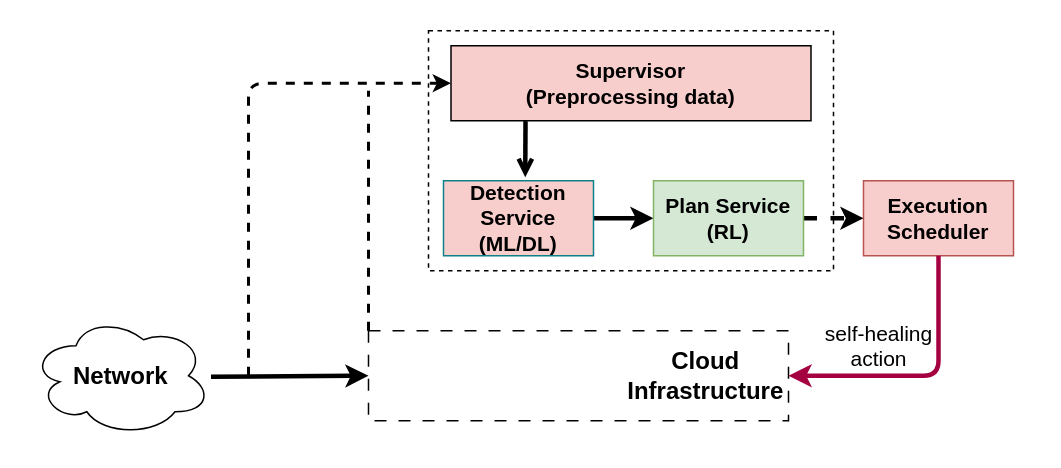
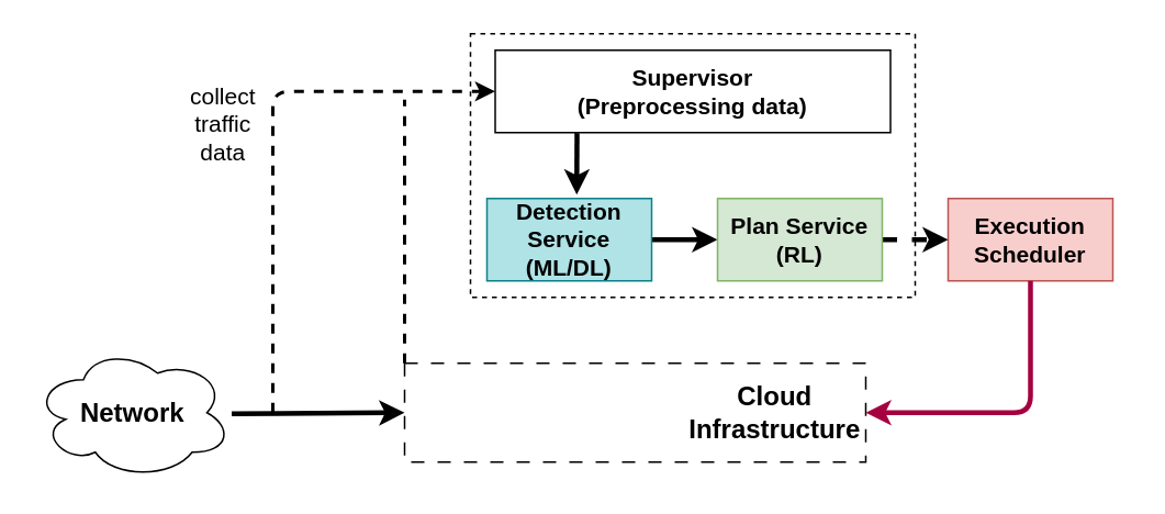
- <mxCell id="8" value="Supervisor&lt;br&gt;(Preprocessing data)" style="rounded=0;whiteSpace=wrap;html=1;fontStyle=1;rotation=0;fontSize=14;fillColor=#f8cecc;" parent="6" vertex="1"><mxGeometry x="15" y="10" width="240" height="50" as="geometry" /></mxCell>
+ <mxCell id="8" value="Supervisor&lt;br&gt;(Preprocessing data)" style="rounded=0;whiteSpace=wrap;html=1;fontStyle=1;rotation=0;fontSize=14;" parent="6" vertex="1"><mxGeometry x="15" y="10" width="240" height="50" as="geometry" /></mxCell>
+ <mxCell id="16" value="collect&lt;div&gt;traffic&lt;/div&gt;&lt;div&gt;data&lt;/div&gt;" style="text;html=1;align=center;verticalAlign=middle;whiteSpace=wrap;rounded=0;fontSize=14;" vertex="1" parent="1"><mxGeometry x="105" y="60" width="60" height="30" as="geometry" /></mxCell>
- <mxCell id="11" value="" style="endArrow=open;html=1;entryX=0.545;entryY=-0.046;entryDx=0;entryDy=0;exitX=0.207;exitY=1.005;exitDx=0;exitDy=0;exitPerimeter=0;strokeWidth=3;entryPerimeter=0;" parent="6" source="8" target="10" edge="1"><mxGeometry width="50" height="50" relative="1" as="geometry"><mxPoint x="62" y="62" as="sourcePoint" /><mxPoint x="240" y="100" as="targetPoint" /></mxGeometry></mxCell>
+ <mxCell id="11" value="" style="endArrow=classic;html=1;entryX=0.545;entryY=-0.046;entryDx=0;entryDy=0;exitX=0.207;exitY=1.005;exitDx=0;exitDy=0;exitPerimeter=0;strokeWidth=3;entryPerimeter=0;" parent="6" source="8" target="10" edge="1"><mxGeometry width="50" height="50" relative="1" as="geometry"><mxPoint x="62" y="62" as="sourcePoint" /><mxPoint x="240" y="100" as="targetPoint" /></mxGeometry></mxCell>
- <mxCell id="10" value="Detection Service &lt;br&gt;(ML/DL)" style="rounded=0;whiteSpace=wrap;html=1;fontStyle=1;rotation=0;fontSize=14;fillColor=#f8cecc;strokeColor=#0e8088;" parent="6" vertex="1"><mxGeometry x="10" y="100" width="100" height="50" as="geometry" /></mxCell>
+ <mxCell id="10" value="Detection Service &lt;br&gt;(ML/DL)" style="rounded=0;whiteSpace=wrap;html=1;fontStyle=1;rotation=0;fontSize=14;fillColor=#b0e3e6;strokeColor=#0e8088;" parent="6" vertex="1"><mxGeometry x="10" y="100" width="100" height="50" as="geometry" /></mxCell>
- <mxCell id="19" value="self-healing&lt;div&gt;action&lt;/div&gt;" style="text;html=1;align=center;verticalAlign=middle;resizable=0;points=[];autosize=1;strokeColor=none;fillColor=none;fontSize=14;" vertex="1" parent="1"><mxGeometry x="535" y="205" width="100" height="50" as="geometry" /></mxCell>
